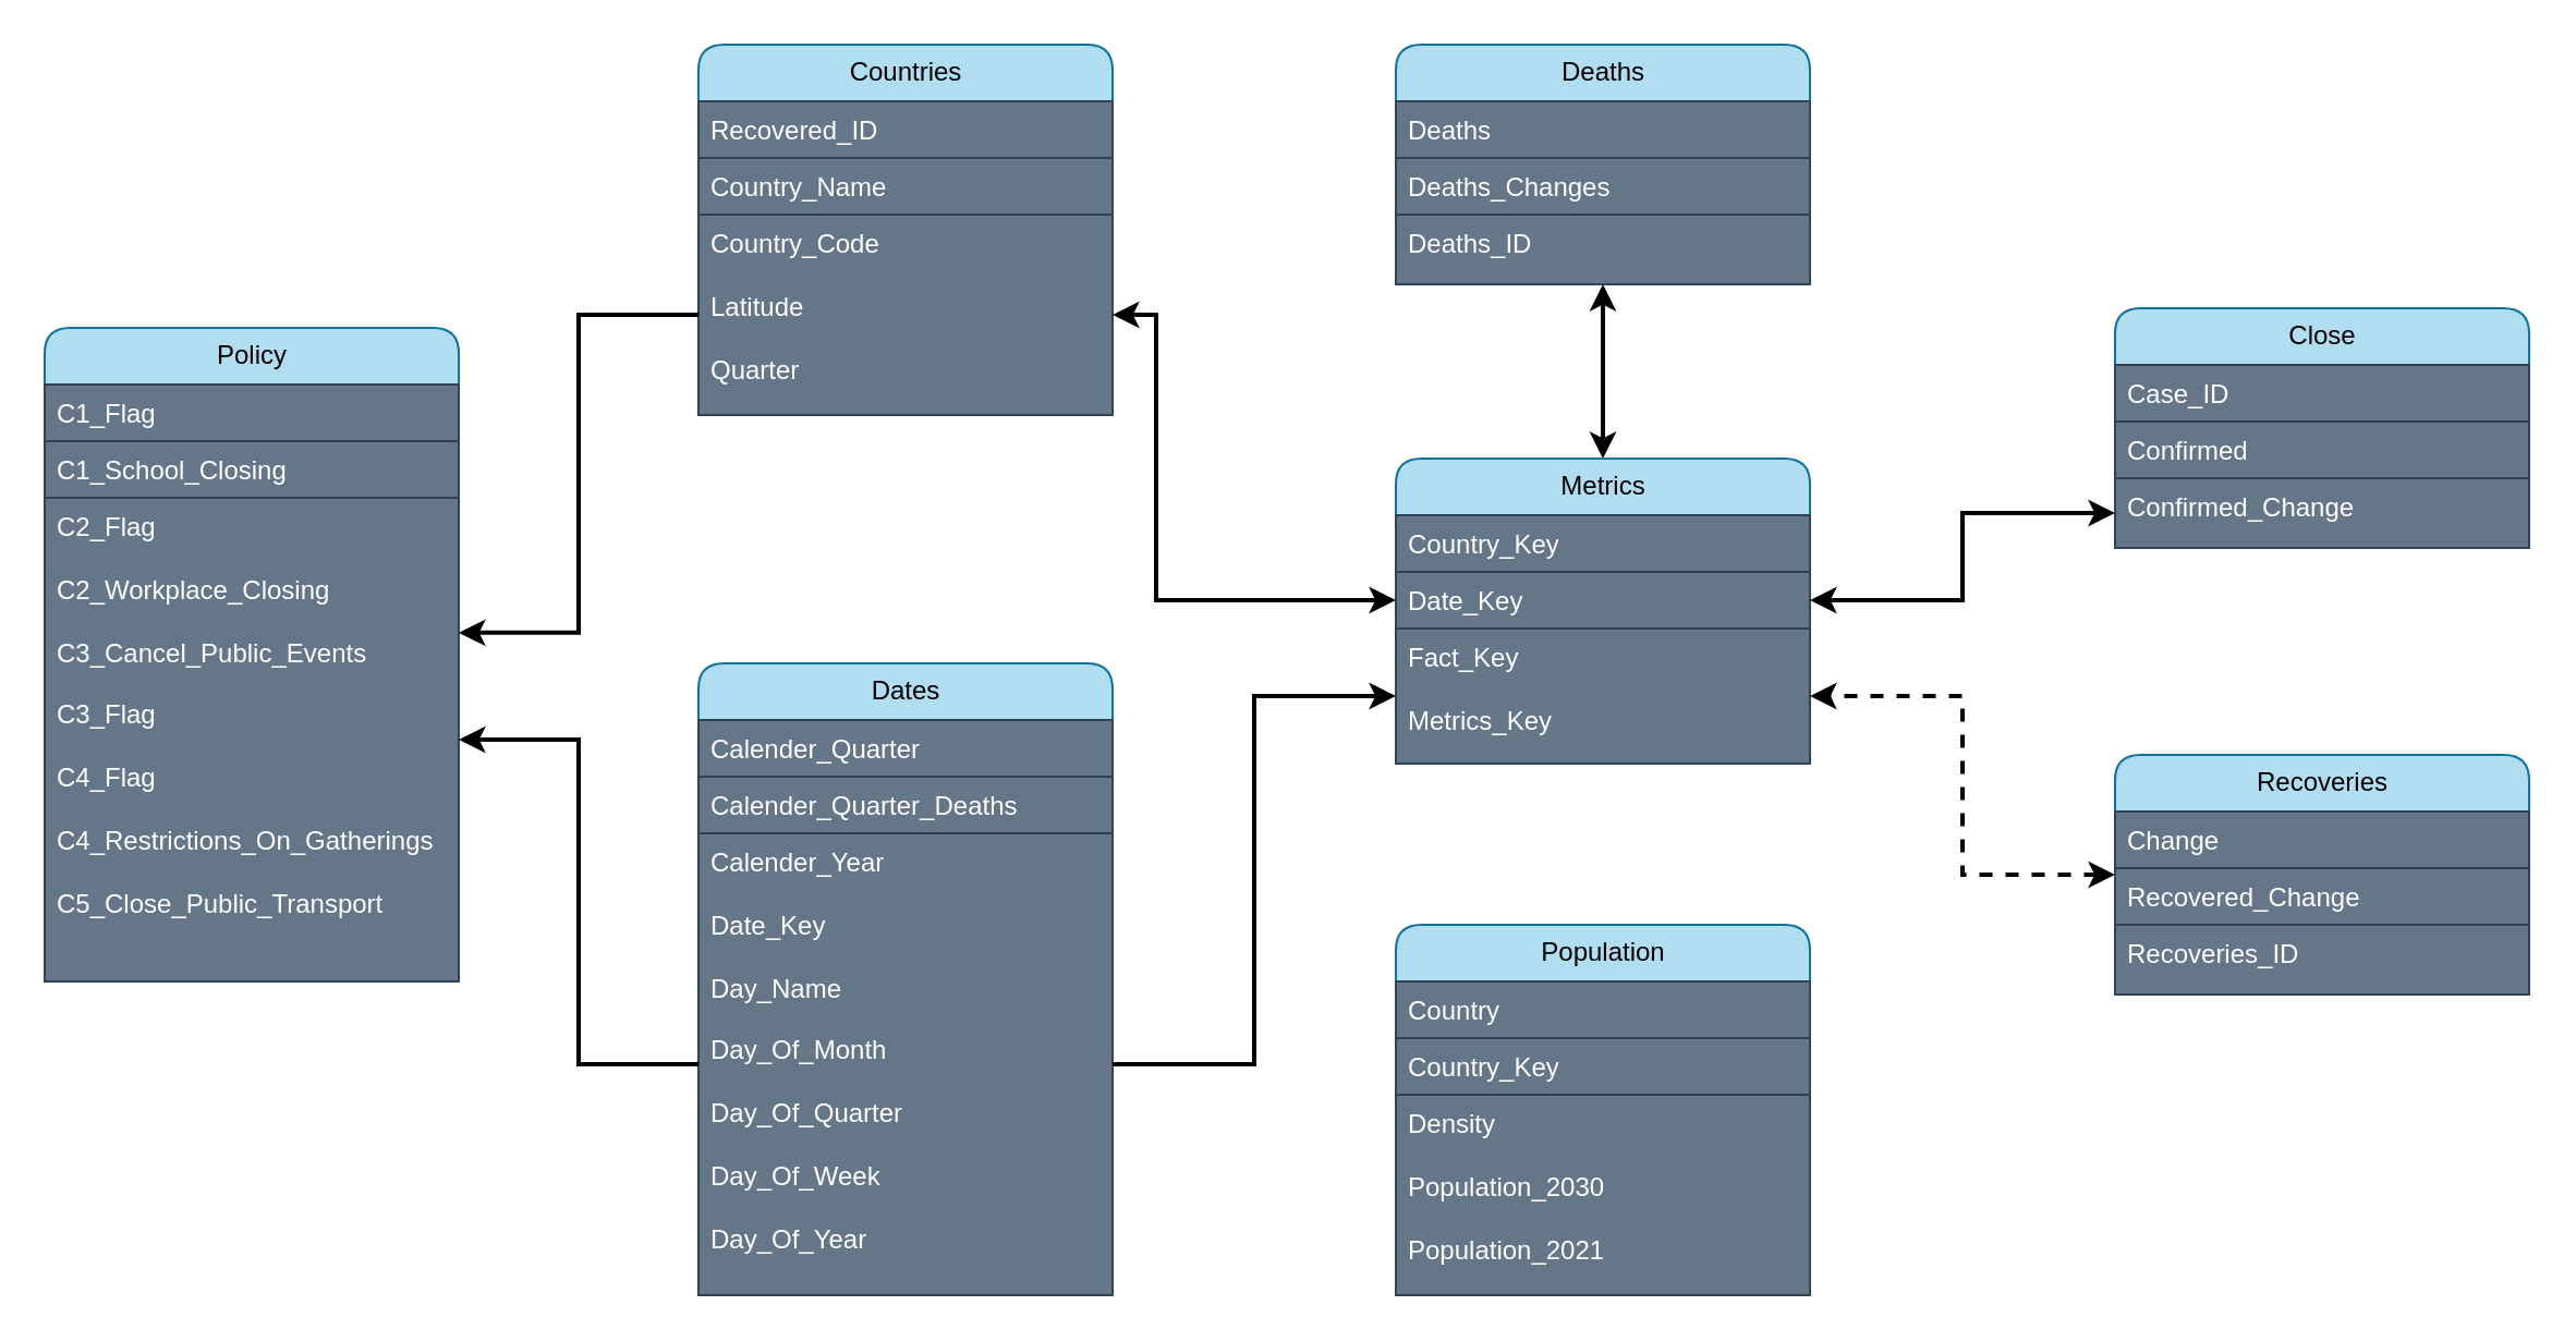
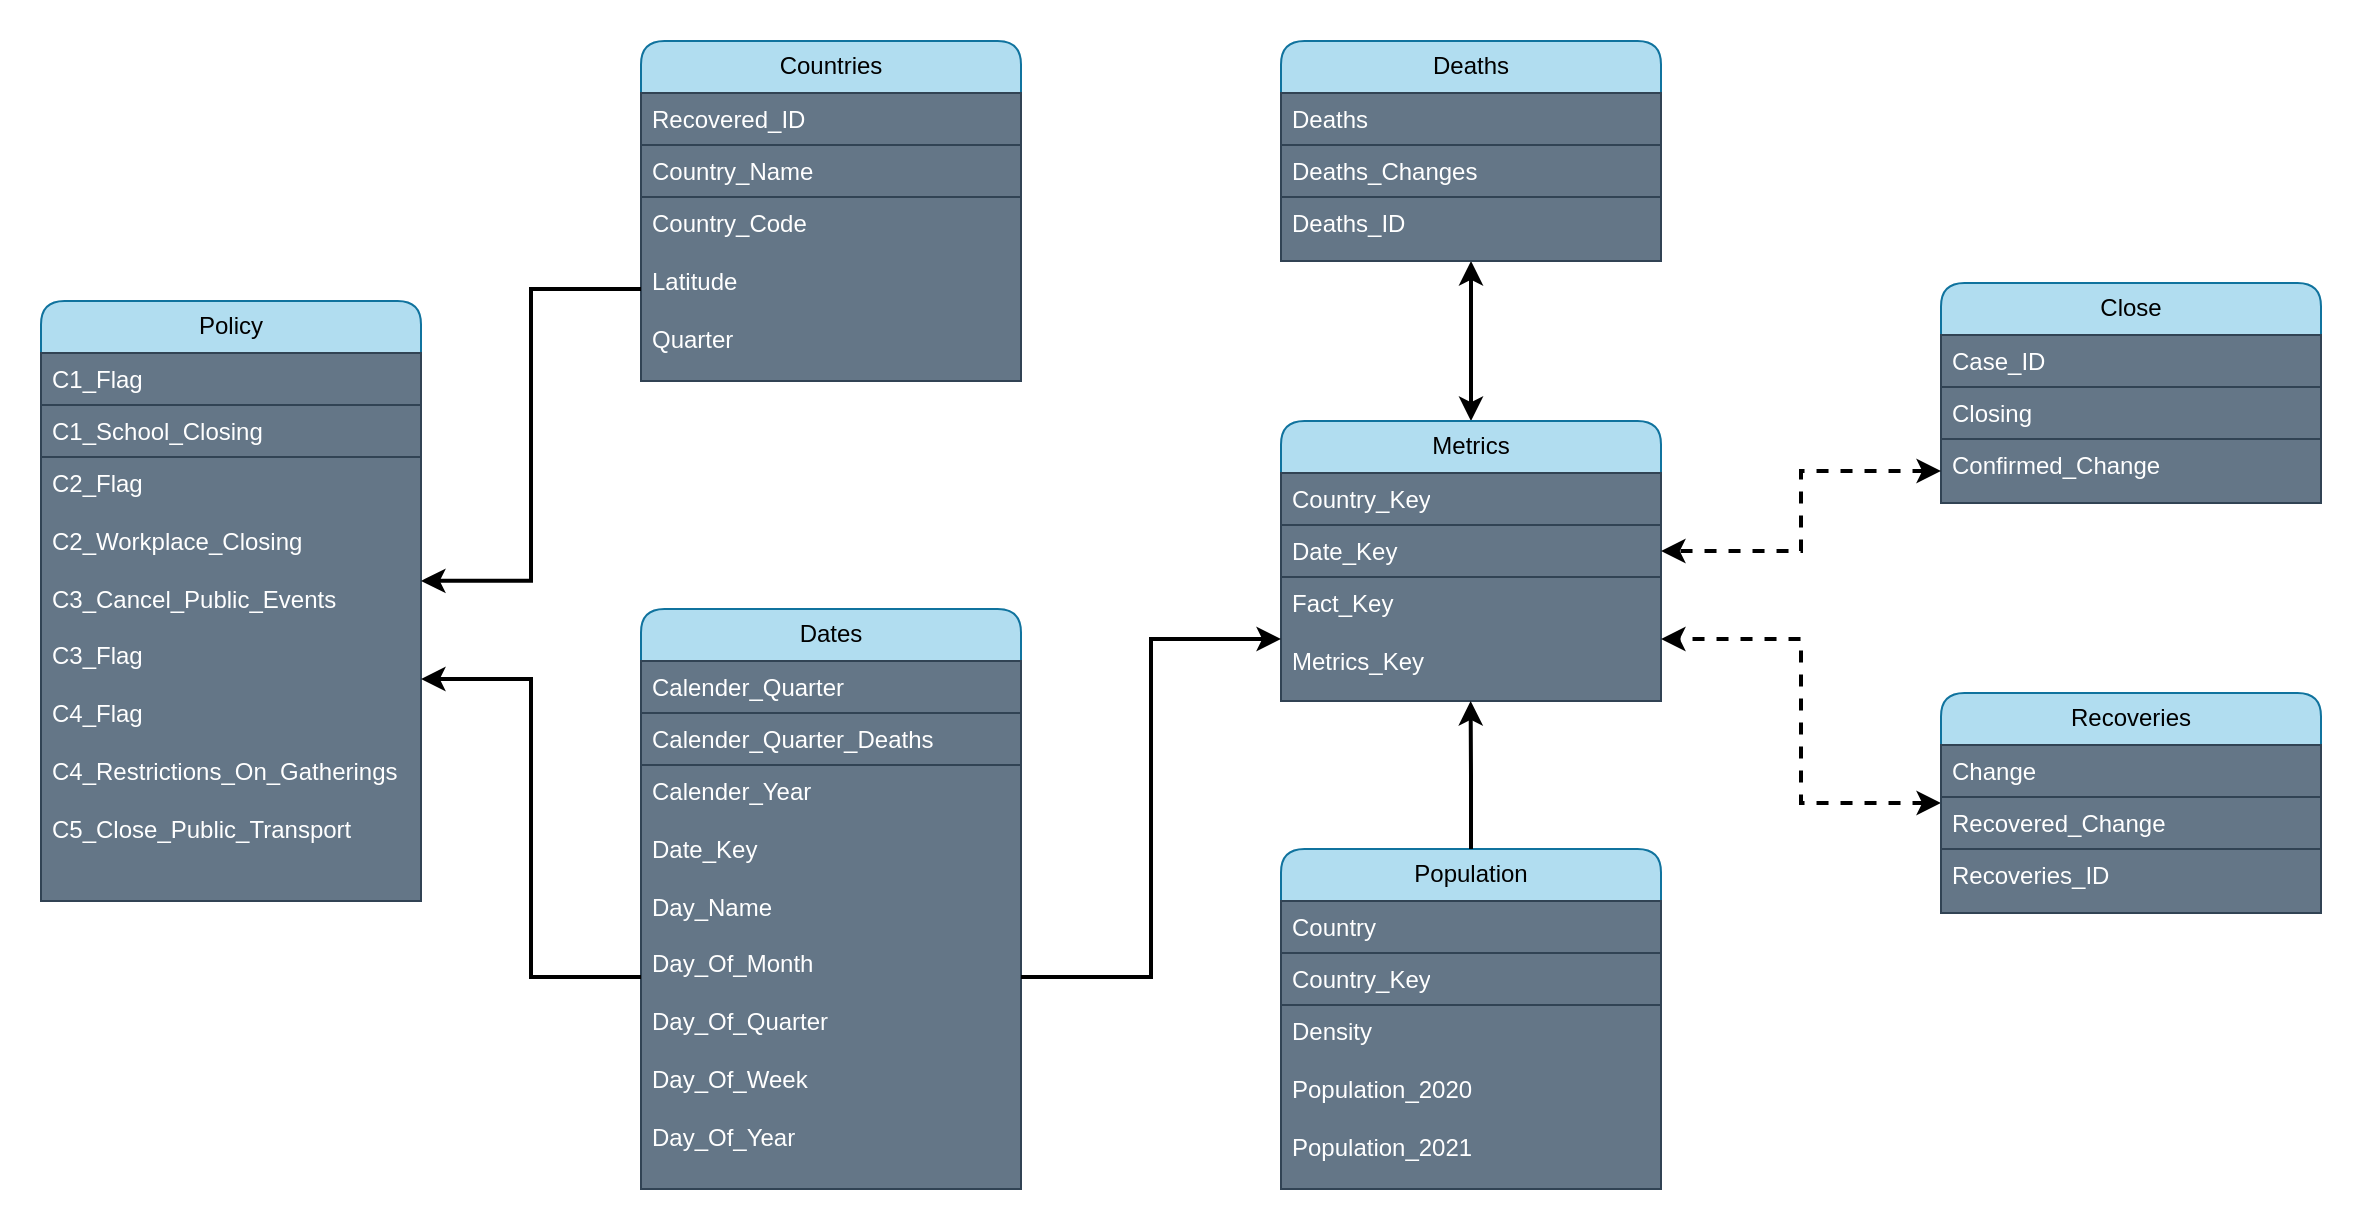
- <mxCell id="25" value="Confirmed" style="text;strokeColor=#314354;fillColor=#647687;align=left;verticalAlign=top;spacingLeft=4;spacingRight=4;overflow=hidden;rotatable=0;points=[[0,0.5],[1,0.5]];portConstraint=eastwest;whiteSpace=wrap;html=1;fontColor=#ffffff;" vertex="1" parent="23"><mxGeometry y="52" width="190" height="26" as="geometry" /></mxCell>
+ <mxCell id="25" value="Closing" style="text;strokeColor=#314354;fillColor=#647687;align=left;verticalAlign=top;spacingLeft=4;spacingRight=4;overflow=hidden;rotatable=0;points=[[0,0.5],[1,0.5]];portConstraint=eastwest;whiteSpace=wrap;html=1;fontColor=#ffffff;" vertex="1" parent="23"><mxGeometry y="52" width="190" height="26" as="geometry" /></mxCell>
- <mxCell id="36" value="" style="endArrow=classic;startArrow=classic;html=1;rounded=0;entryX=0;entryY=0.5;entryDx=0;entryDy=0;exitX=1;exitY=0.5;exitDx=0;exitDy=0;strokeWidth=2;" edge="1" parent="1" source="13" target="21"><mxGeometry width="50" height="50" relative="1" as="geometry"><mxPoint x="450" y="150" as="sourcePoint" /><mxPoint x="620" y="290" as="targetPoint" /><Array as="points"><mxPoint x="530" y="144" /><mxPoint x="530" y="275" /></Array></mxGeometry></mxCell>
- <mxCell id="38" style="edgeStyle=orthogonalEdgeStyle;rounded=0;orthogonalLoop=1;jettySize=auto;html=1;entryX=1;entryY=0.5;entryDx=0;entryDy=0;startArrow=classic;startFill=1;strokeWidth=2;" edge="1" parent="1" source="26" target="21"><mxGeometry relative="1" as="geometry" /></mxCell>
+ <mxCell id="38" style="edgeStyle=orthogonalEdgeStyle;rounded=0;orthogonalLoop=1;jettySize=auto;html=1;entryX=1;entryY=0.5;entryDx=0;entryDy=0;startArrow=classic;startFill=1;strokeWidth=2;dashed=1;" edge="1" parent="1" source="26" target="21"><mxGeometry relative="1" as="geometry" /></mxCell>
+ <mxCell id="37" style="edgeStyle=orthogonalEdgeStyle;rounded=0;orthogonalLoop=1;jettySize=auto;html=1;exitX=0.5;exitY=0;exitDx=0;exitDy=0;entryX=0.499;entryY=1;entryDx=0;entryDy=0;entryPerimeter=0;strokeWidth=2;" edge="1" parent="1" source="32" target="22"><mxGeometry relative="1" as="geometry" /></mxCell>
- <mxCell id="35" value="Density&lt;br&gt;&lt;br&gt;Population_2030&lt;br&gt;&lt;br&gt;Population_2021" style="text;strokeColor=#314354;fillColor=#647687;align=left;verticalAlign=top;spacingLeft=4;spacingRight=4;overflow=hidden;rotatable=0;points=[[0,0.5],[1,0.5]];portConstraint=eastwest;whiteSpace=wrap;html=1;fontColor=#ffffff;" vertex="1" parent="32"><mxGeometry y="78" width="190" height="92" as="geometry" /></mxCell>
+ <mxCell id="35" value="Density&lt;br&gt;&lt;br&gt;Population_2020&lt;br&gt;&lt;br&gt;Population_2021" style="text;strokeColor=#314354;fillColor=#647687;align=left;verticalAlign=top;spacingLeft=4;spacingRight=4;overflow=hidden;rotatable=0;points=[[0,0.5],[1,0.5]];portConstraint=eastwest;whiteSpace=wrap;html=1;fontColor=#ffffff;" vertex="1" parent="32"><mxGeometry y="78" width="190" height="92" as="geometry" /></mxCell>
